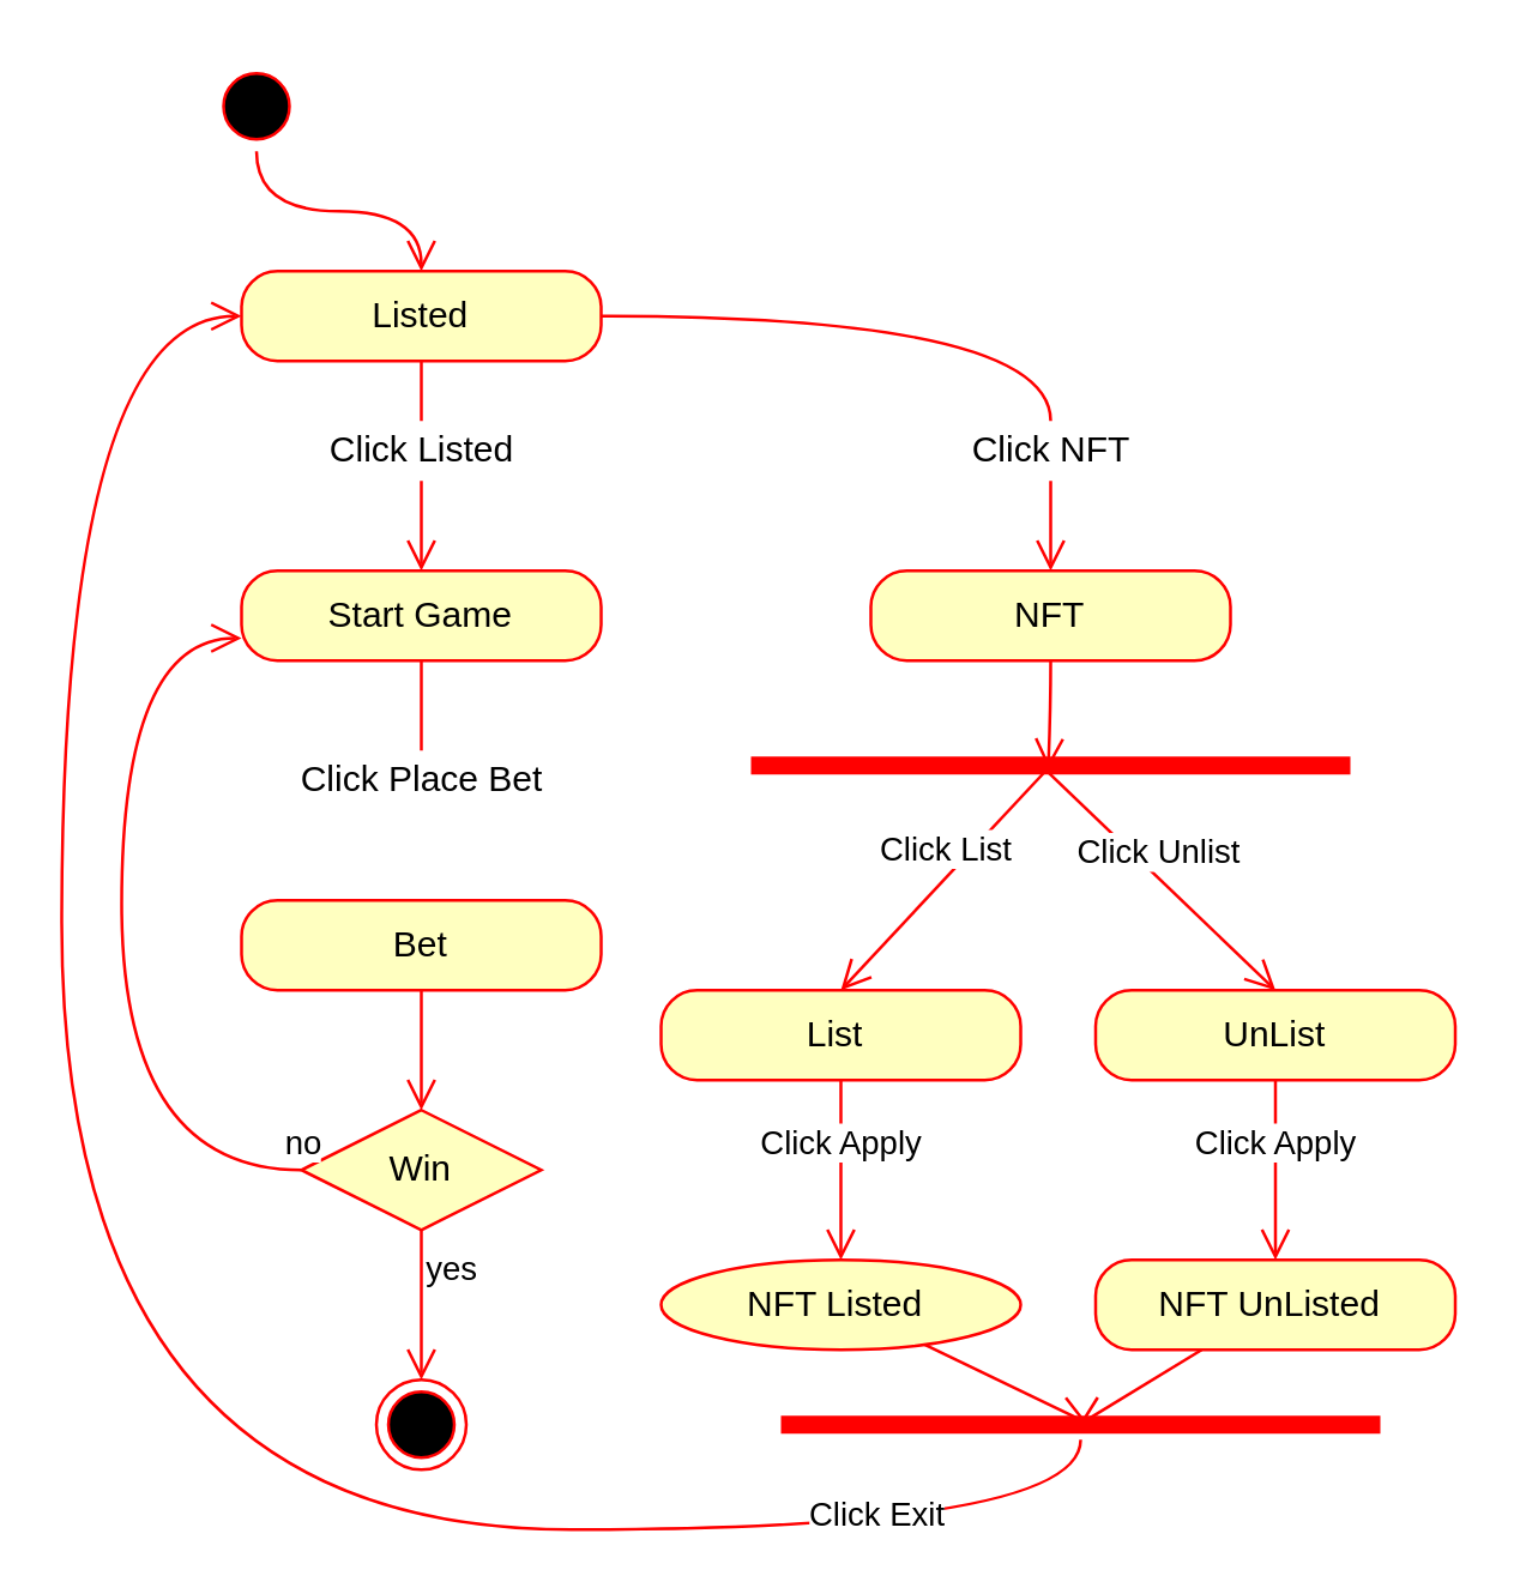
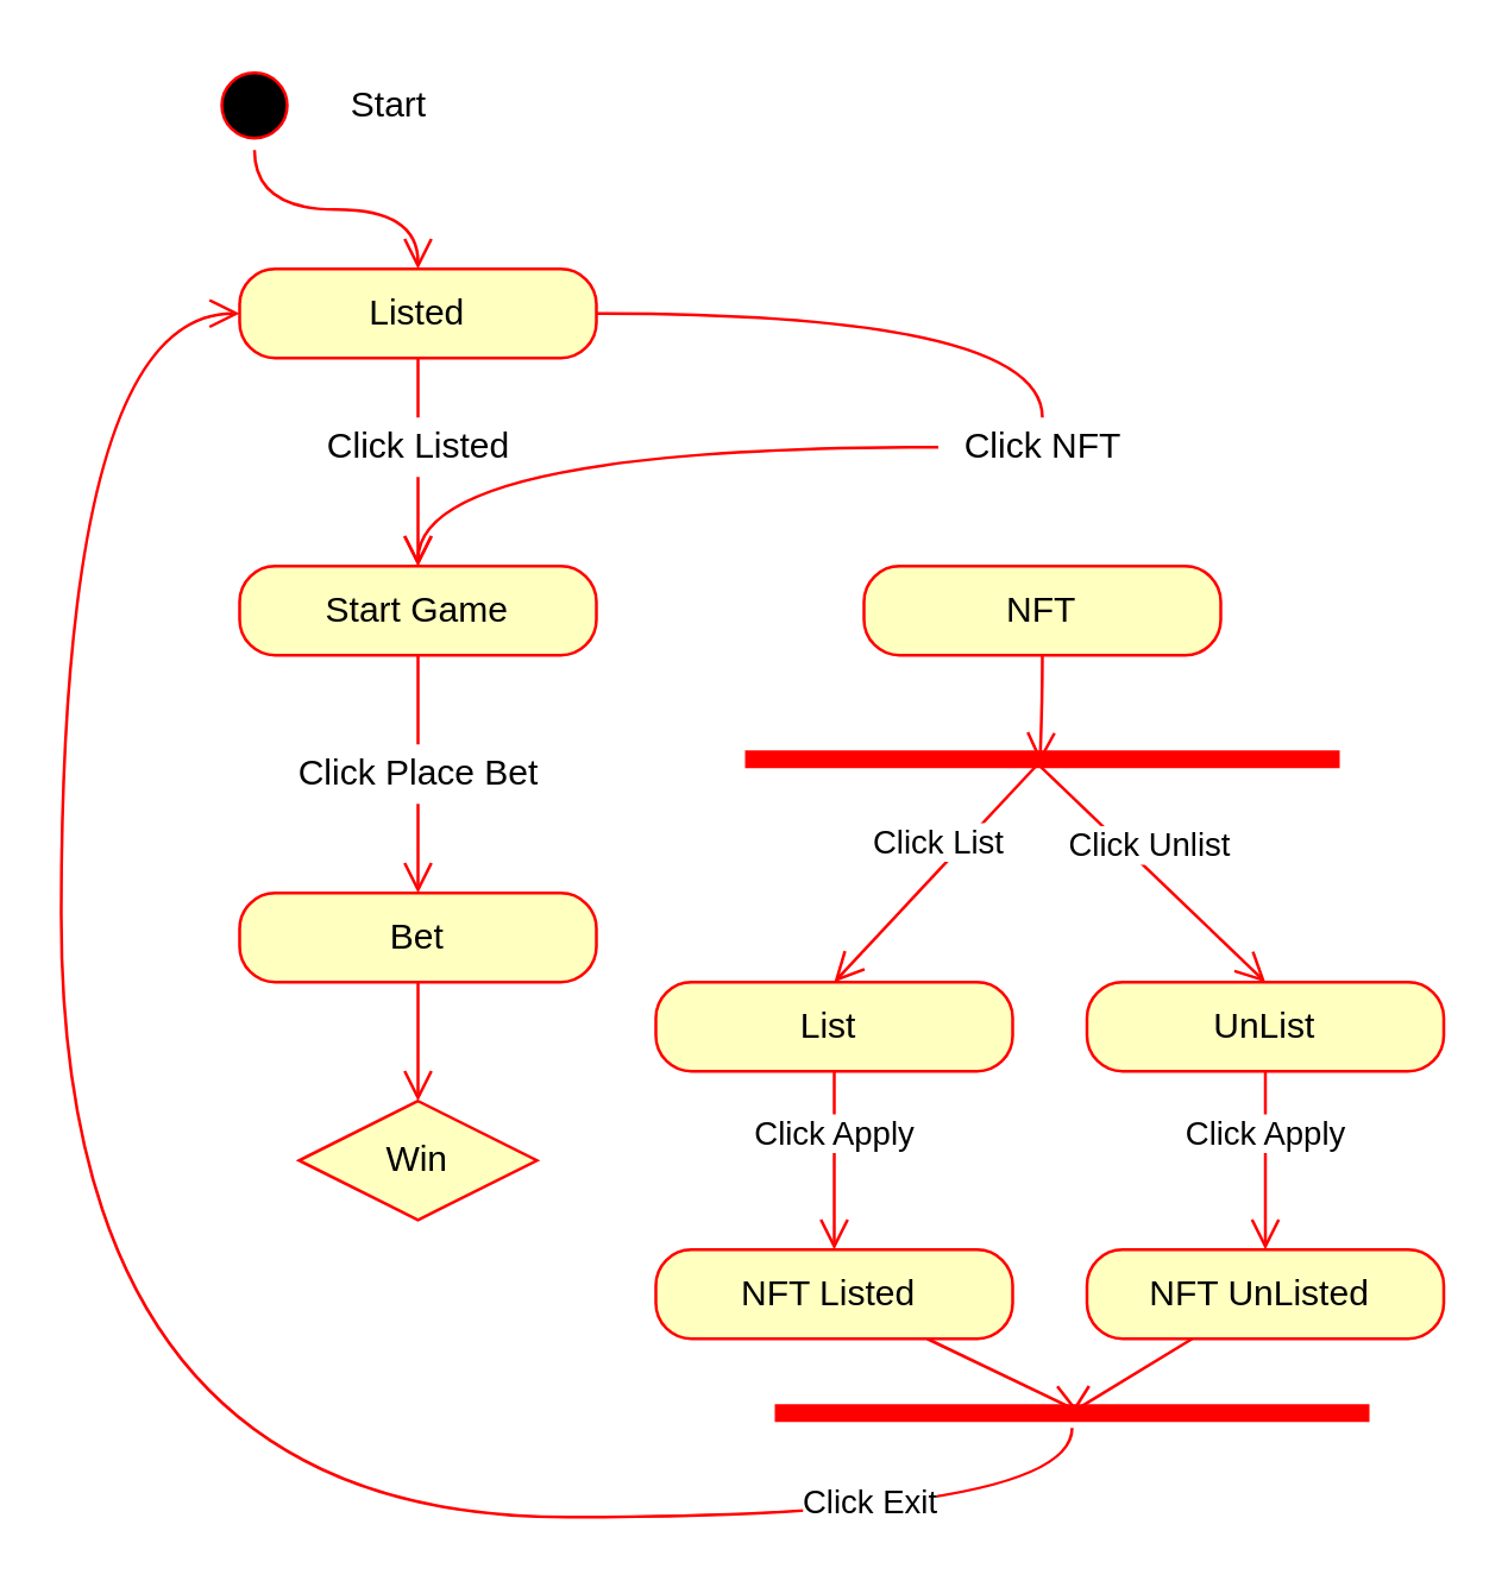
+ <mxCell id="13" value="Start" style="text;html=1;align=center;verticalAlign=middle;resizable=0;points=[];autosize=1;strokeColor=none;fillColor=none;" vertex="1" parent="1"><mxGeometry x="110" y="25" width="40" height="20" as="geometry" /></mxCell>
- <mxCell id="19" value="" style="edgeStyle=orthogonalEdgeStyle;html=1;verticalAlign=bottom;endArrow=open;endSize=8;strokeColor=#ff0000;rounded=0;curved=1;startArrow=none;entryX=0.5;entryY=0;entryDx=0;entryDy=0;" edge="1" parent="1" source="20" target="22"><mxGeometry relative="1" as="geometry"><mxPoint x="280" y="190" as="targetPoint" /></mxGeometry></mxCell>
+ <mxCell id="19" value="" style="edgeStyle=orthogonalEdgeStyle;html=1;verticalAlign=bottom;endArrow=open;endSize=8;strokeColor=#ff0000;rounded=0;curved=1;startArrow=none;" edge="1" parent="1" source="20" target="8"><mxGeometry relative="1" as="geometry"><mxPoint x="280" y="190" as="targetPoint" /></mxGeometry></mxCell>
+ <mxCell id="9" value="" style="edgeStyle=orthogonalEdgeStyle;html=1;verticalAlign=bottom;endArrow=open;endSize=8;strokeColor=#ff0000;rounded=0;curved=1;startArrow=none;" edge="1" source="10" parent="1" target="12"><mxGeometry relative="1" as="geometry"><mxPoint x="140" y="290" as="targetPoint" /></mxGeometry></mxCell>
- <mxCell id="17" value="no" style="edgeStyle=orthogonalEdgeStyle;html=1;align=left;verticalAlign=bottom;endArrow=open;endSize=8;strokeColor=#ff0000;rounded=0;exitX=0;exitY=0.5;exitDx=0;exitDy=0;entryX=0;entryY=0.75;entryDx=0;entryDy=0;curved=1;" edge="1" parent="1" source="15" target="8"><mxGeometry x="-0.948" relative="1" as="geometry"><mxPoint x="280" y="390" as="targetPoint" /><mxPoint x="180" y="390" as="sourcePoint" /><Array as="points"><mxPoint x="40" y="390" /><mxPoint x="40" y="212" /></Array><mxPoint as="offset" /></mxGeometry></mxCell>
- <mxCell id="16" value="yes" style="edgeStyle=orthogonalEdgeStyle;html=1;align=left;verticalAlign=top;endArrow=open;endSize=8;strokeColor=#ff0000;rounded=0;curved=1;entryX=0.5;entryY=0;entryDx=0;entryDy=0;" edge="1" source="15" parent="1" target="14"><mxGeometry x="-1" relative="1" as="geometry"><mxPoint x="140" y="470" as="targetPoint" /></mxGeometry></mxCell>
- <mxCell id="32" value="NFT Listed&amp;nbsp;" style="ellipse;whiteSpace=wrap;html=1;arcSize=40;fontColor=#000000;fillColor=#ffffc0;strokeColor=#ff0000;" vertex="1" parent="1"><mxGeometry x="220" y="420" width="120" height="30" as="geometry" /></mxCell>
+ <mxCell id="32" value="NFT Listed&amp;nbsp;" style="rounded=1;whiteSpace=wrap;html=1;arcSize=40;fontColor=#000000;fillColor=#ffffc0;strokeColor=#ff0000;" vertex="1" parent="1"><mxGeometry x="220" y="420" width="120" height="30" as="geometry" /></mxCell>
- <mxCell id="14" value="G" style="ellipse;html=1;shape=endState;fillColor=#000000;strokeColor=#ff0000;" vertex="1" parent="1"><mxGeometry x="125" y="460" width="30" height="30" as="geometry" /></mxCell>
